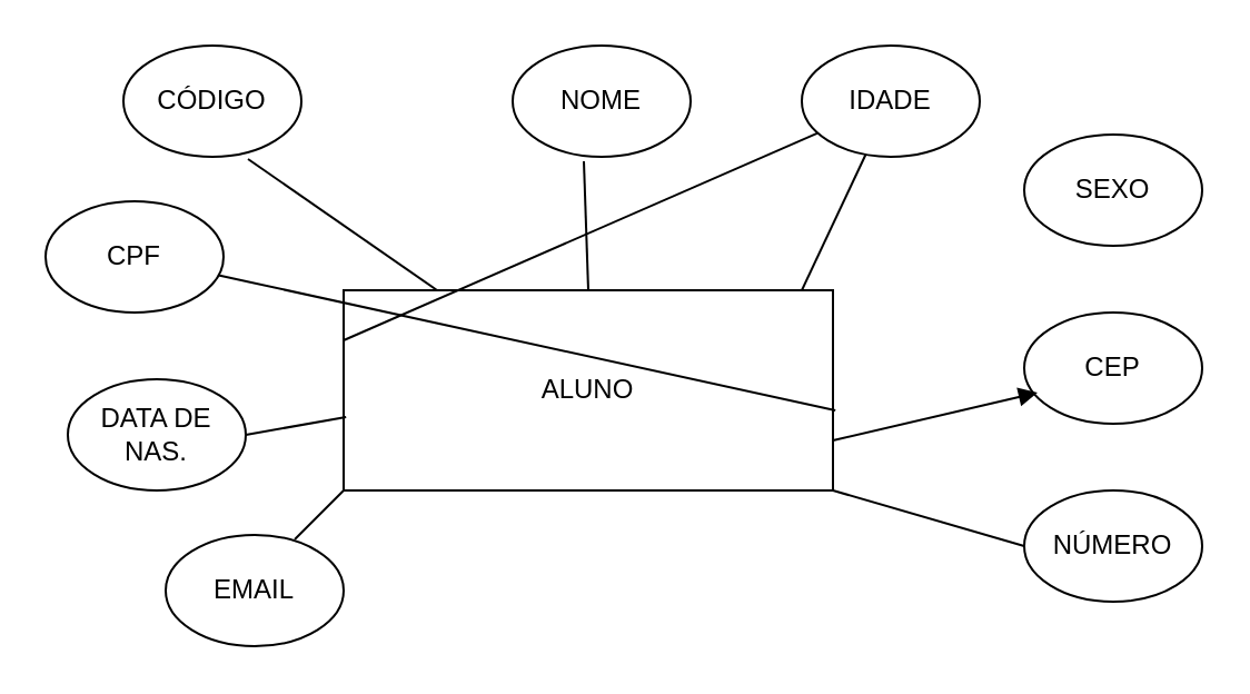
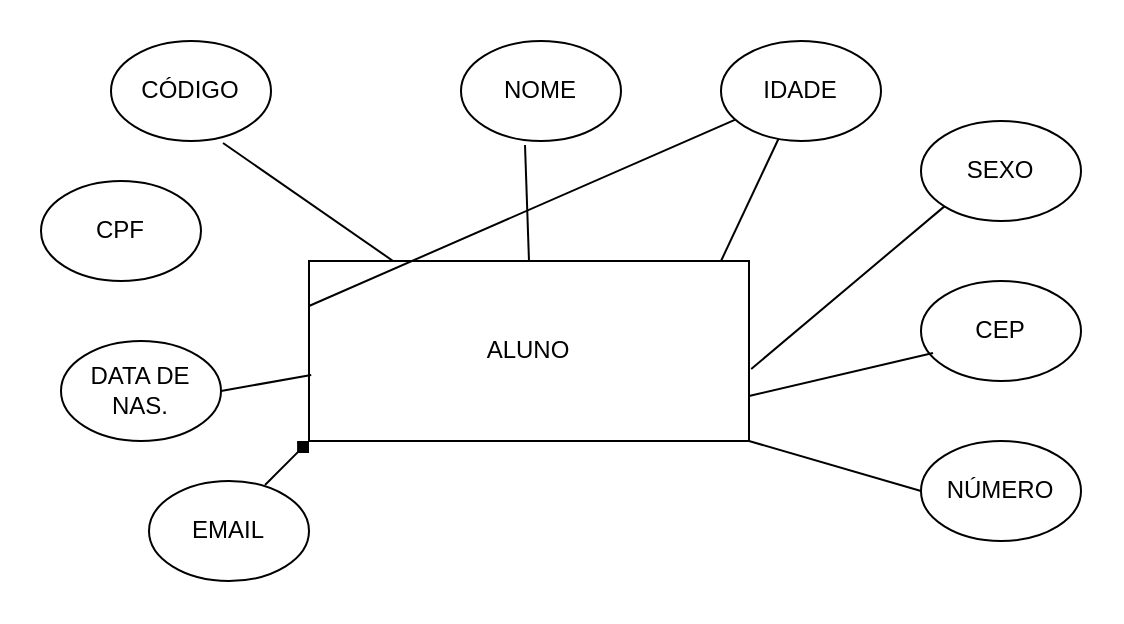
- <mxCell id="9" value="" style="endArrow=none;html=1;rounded=0;exitX=1.005;exitY=0.6;exitDx=0;exitDy=0;exitPerimeter=0;" edge="1" parent="1" source="2" target="5"><mxGeometry width="50" height="50" relative="1" as="geometry"><mxPoint x="380" y="210" as="sourcePoint" /><mxPoint x="500" y="80" as="targetPoint" /></mxGeometry></mxCell>
+ <mxCell id="9" value="" style="endArrow=none;html=1;rounded=0;entryX=0;entryY=1;entryDx=0;entryDy=0;exitX=1.005;exitY=0.6;exitDx=0;exitDy=0;exitPerimeter=0;" edge="1" parent="1" source="2" target="7"><mxGeometry width="50" height="50" relative="1" as="geometry"><mxPoint x="380" y="210" as="sourcePoint" /><mxPoint x="500" y="80" as="targetPoint" /></mxGeometry></mxCell>
- <mxCell id="18" value="" style="endArrow=block;html=1;rounded=0;entryX=0.075;entryY=0.72;entryDx=0;entryDy=0;entryPerimeter=0;exitX=1;exitY=0.75;exitDx=0;exitDy=0;" edge="1" parent="1" source="2" target="15"><mxGeometry width="50" height="50" relative="1" as="geometry"><mxPoint x="390" y="210" as="sourcePoint" /><mxPoint x="440" y="160" as="targetPoint" /></mxGeometry></mxCell>
+ <mxCell id="18" value="" style="endArrow=none;html=1;rounded=0;entryX=0.075;entryY=0.72;entryDx=0;entryDy=0;entryPerimeter=0;exitX=1;exitY=0.75;exitDx=0;exitDy=0;" edge="1" parent="1" source="2" target="15"><mxGeometry width="50" height="50" relative="1" as="geometry"><mxPoint x="390" y="210" as="sourcePoint" /><mxPoint x="440" y="160" as="targetPoint" /></mxGeometry></mxCell>
- <mxCell id="16" value="" style="endArrow=none;html=1;rounded=0;entryX=0;entryY=1;entryDx=0;entryDy=0;exitX=0.725;exitY=0.04;exitDx=0;exitDy=0;exitPerimeter=0;" edge="1" parent="1" source="13" target="2"><mxGeometry width="50" height="50" relative="1" as="geometry"><mxPoint x="130" y="240" as="sourcePoint" /><mxPoint x="180" y="190" as="targetPoint" /></mxGeometry></mxCell>
+ <mxCell id="16" value="" style="endArrow=diamond;html=1;rounded=0;entryX=0;entryY=1;entryDx=0;entryDy=0;exitX=0.725;exitY=0.04;exitDx=0;exitDy=0;exitPerimeter=0;" edge="1" parent="1" source="13" target="2"><mxGeometry width="50" height="50" relative="1" as="geometry"><mxPoint x="130" y="240" as="sourcePoint" /><mxPoint x="180" y="190" as="targetPoint" /></mxGeometry></mxCell>
